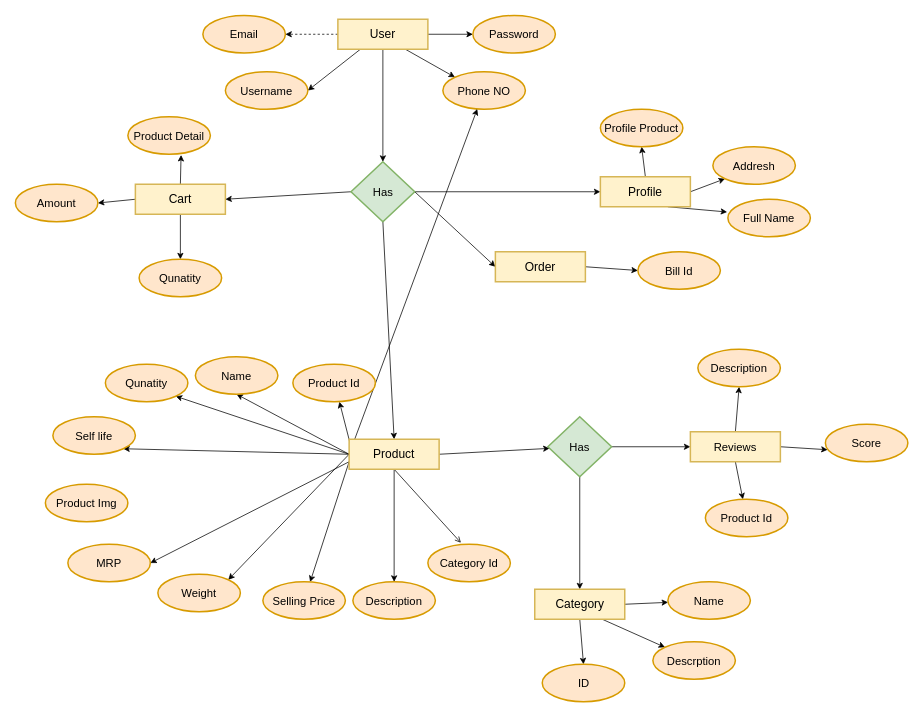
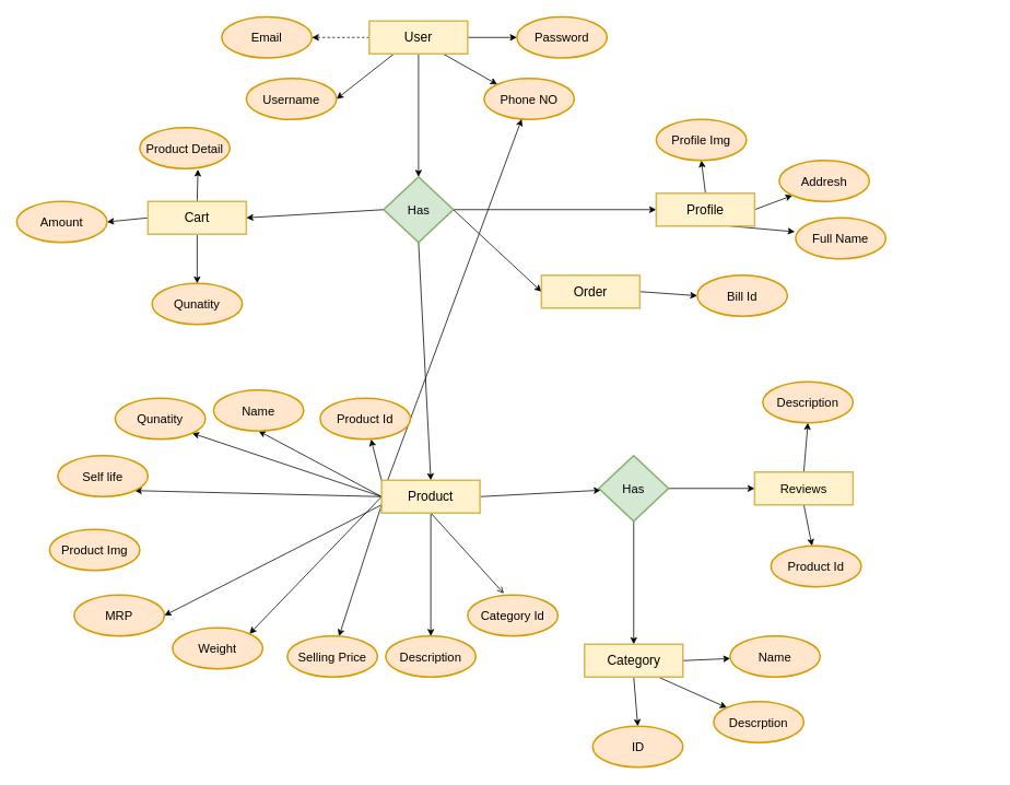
- <mxCell id="21" value="&lt;font style=&quot;font-size: 15px&quot;&gt;Profile Product&lt;br&gt;&lt;/font&gt;" style="ellipse;whiteSpace=wrap;html=1;strokeWidth=2;fillColor=#ffe6cc;strokeColor=#d79b00;" vertex="1" parent="1"><mxGeometry x="800" y="145" width="110" height="50" as="geometry" /></mxCell>
+ <mxCell id="21" value="&lt;font style=&quot;font-size: 15px&quot;&gt;Profile Img&lt;br&gt;&lt;/font&gt;" style="ellipse;whiteSpace=wrap;html=1;strokeWidth=2;fillColor=#ffe6cc;strokeColor=#d79b00;" vertex="1" parent="1"><mxGeometry x="800" y="145" width="110" height="50" as="geometry" /></mxCell>
- <mxCell id="57" value="&lt;font style=&quot;font-size: 15px&quot;&gt;Score&lt;br&gt;&lt;/font&gt;" style="ellipse;whiteSpace=wrap;html=1;strokeWidth=2;fillColor=#ffe6cc;strokeColor=#d79b00;" vertex="1" parent="1"><mxGeometry x="1100" y="565" width="110" height="50" as="geometry" /></mxCell>
- <mxCell id="54" style="edgeStyle=none;rounded=0;orthogonalLoop=1;jettySize=auto;html=1;exitX=1;exitY=0.5;exitDx=0;exitDy=0;entryX=0.027;entryY=0.68;entryDx=0;entryDy=0;entryPerimeter=0;" edge="1" parent="1" source="55" target="57"><mxGeometry relative="1" as="geometry" /></mxCell>
